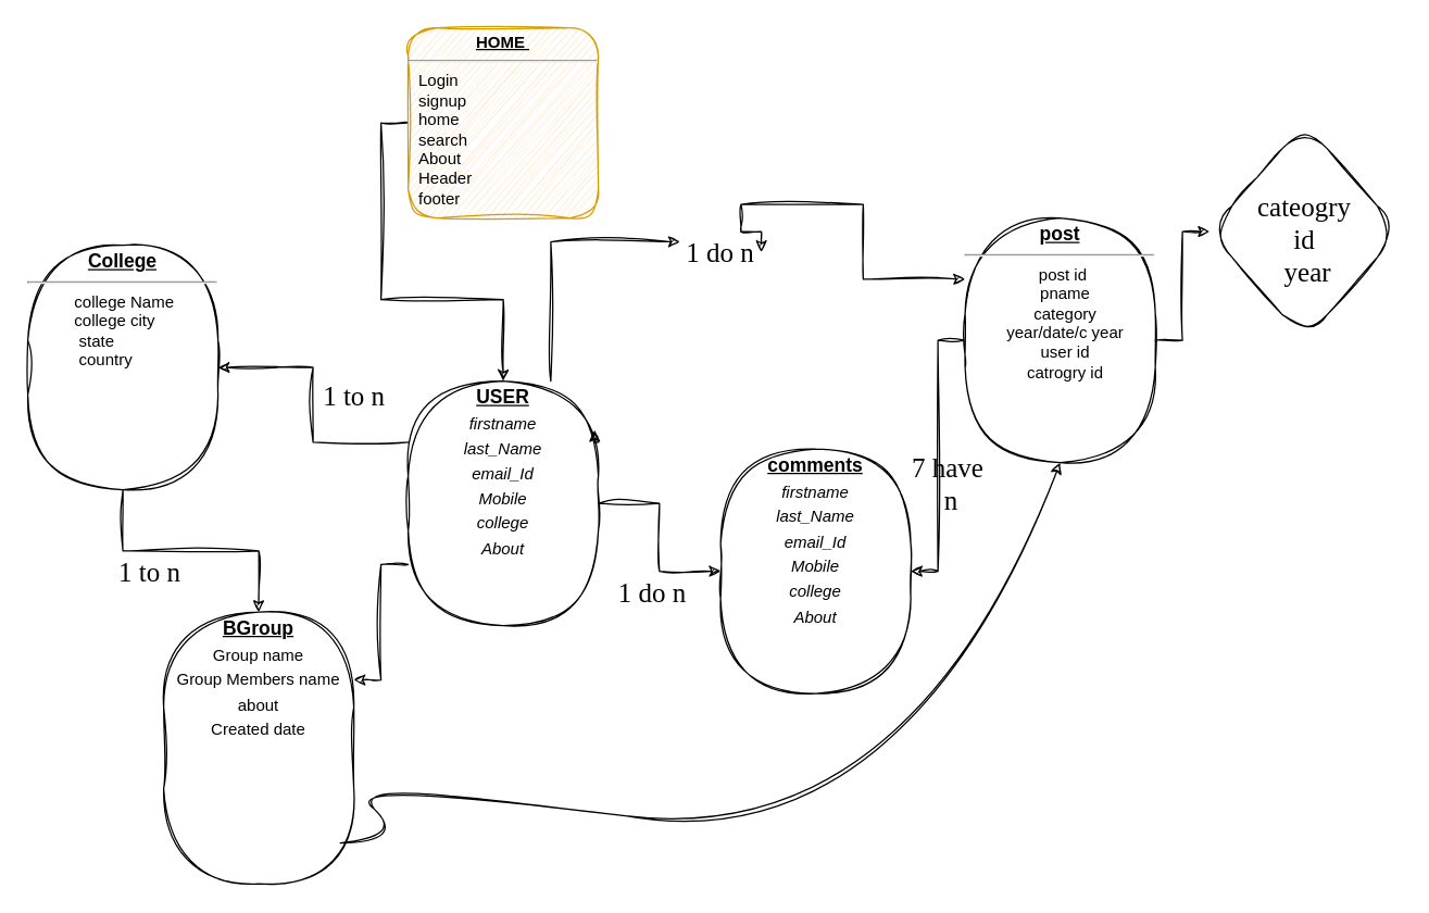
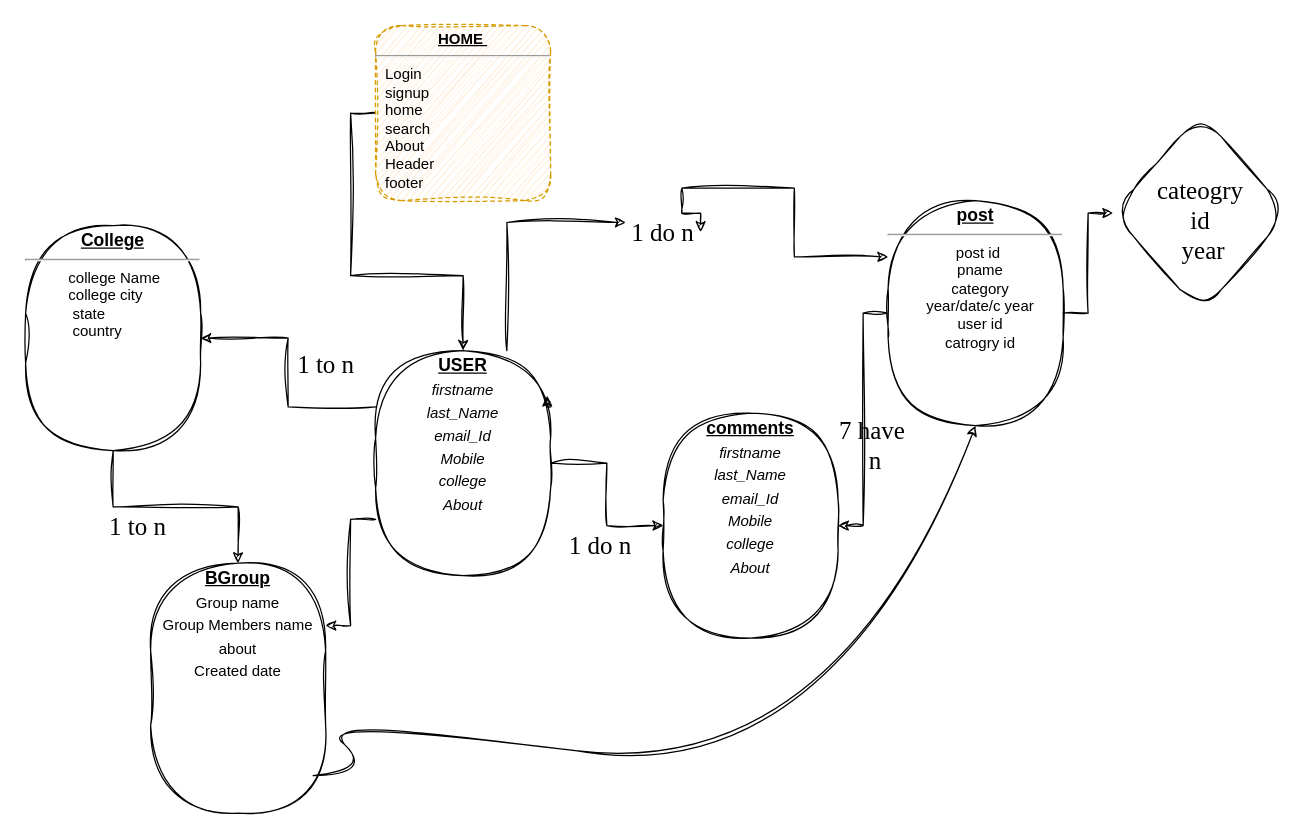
- <mxCell id="10" value="&lt;p style=&quot;margin: 0px ; margin-top: 4px ; text-align: center ; text-decoration: underline&quot;&gt;&lt;b&gt;HOME&amp;nbsp;&lt;/b&gt;&lt;/p&gt;&lt;hr&gt;&lt;p style=&quot;margin: 0px ; margin-left: 8px&quot;&gt;Login&amp;nbsp;&lt;/p&gt;&lt;p style=&quot;margin: 0px ; margin-left: 8px&quot;&gt;signup&lt;/p&gt;&lt;p style=&quot;margin: 0px ; margin-left: 8px&quot;&gt;home&amp;nbsp;&lt;/p&gt;&lt;p style=&quot;margin: 0px ; margin-left: 8px&quot;&gt;search&lt;/p&gt;&lt;p style=&quot;margin: 0px ; margin-left: 8px&quot;&gt;About&lt;/p&gt;&lt;p style=&quot;margin: 0px ; margin-left: 8px&quot;&gt;Header&amp;nbsp;&lt;/p&gt;&lt;p style=&quot;margin: 0px ; margin-left: 8px&quot;&gt;footer&lt;/p&gt;&lt;p style=&quot;margin: 0px ; margin-left: 8px&quot;&gt;&lt;br&gt;&lt;/p&gt;" style="verticalAlign=top;align=left;overflow=fill;fontSize=12;fontFamily=Helvetica;html=1;rounded=1;shadow=0;comic=0;labelBackgroundColor=none;strokeWidth=1;fillColor=#ffe6cc;strokeColor=#d79b00;sketch=1;curveFitting=1;jiggle=2;glass=0;" parent="1" vertex="1"><mxGeometry x="300" y="20" width="140" height="140" as="geometry" /></mxCell>
+ <mxCell id="10" value="&lt;p style=&quot;margin: 0px ; margin-top: 4px ; text-align: center ; text-decoration: underline&quot;&gt;&lt;b&gt;HOME&amp;nbsp;&lt;/b&gt;&lt;/p&gt;&lt;hr&gt;&lt;p style=&quot;margin: 0px ; margin-left: 8px&quot;&gt;Login&amp;nbsp;&lt;/p&gt;&lt;p style=&quot;margin: 0px ; margin-left: 8px&quot;&gt;signup&lt;/p&gt;&lt;p style=&quot;margin: 0px ; margin-left: 8px&quot;&gt;home&amp;nbsp;&lt;/p&gt;&lt;p style=&quot;margin: 0px ; margin-left: 8px&quot;&gt;search&lt;/p&gt;&lt;p style=&quot;margin: 0px ; margin-left: 8px&quot;&gt;About&lt;/p&gt;&lt;p style=&quot;margin: 0px ; margin-left: 8px&quot;&gt;Header&amp;nbsp;&lt;/p&gt;&lt;p style=&quot;margin: 0px ; margin-left: 8px&quot;&gt;footer&lt;/p&gt;&lt;p style=&quot;margin: 0px ; margin-left: 8px&quot;&gt;&lt;br&gt;&lt;/p&gt;" style="verticalAlign=top;align=left;overflow=fill;fontSize=12;fontFamily=Helvetica;html=1;rounded=1;shadow=0;comic=0;labelBackgroundColor=none;strokeWidth=1;fillColor=#ffe6cc;strokeColor=#d79b00;sketch=1;curveFitting=1;jiggle=2;glass=0;dashed=1;" parent="1" vertex="1"><mxGeometry x="300" y="20" width="140" height="140" as="geometry" /></mxCell>
